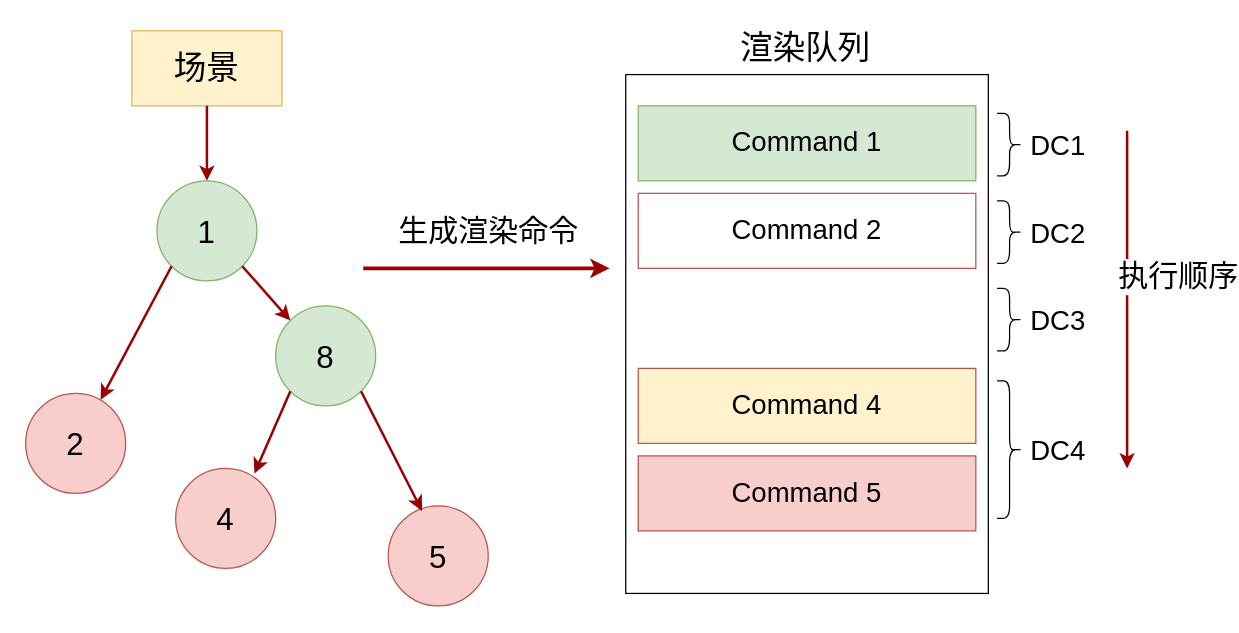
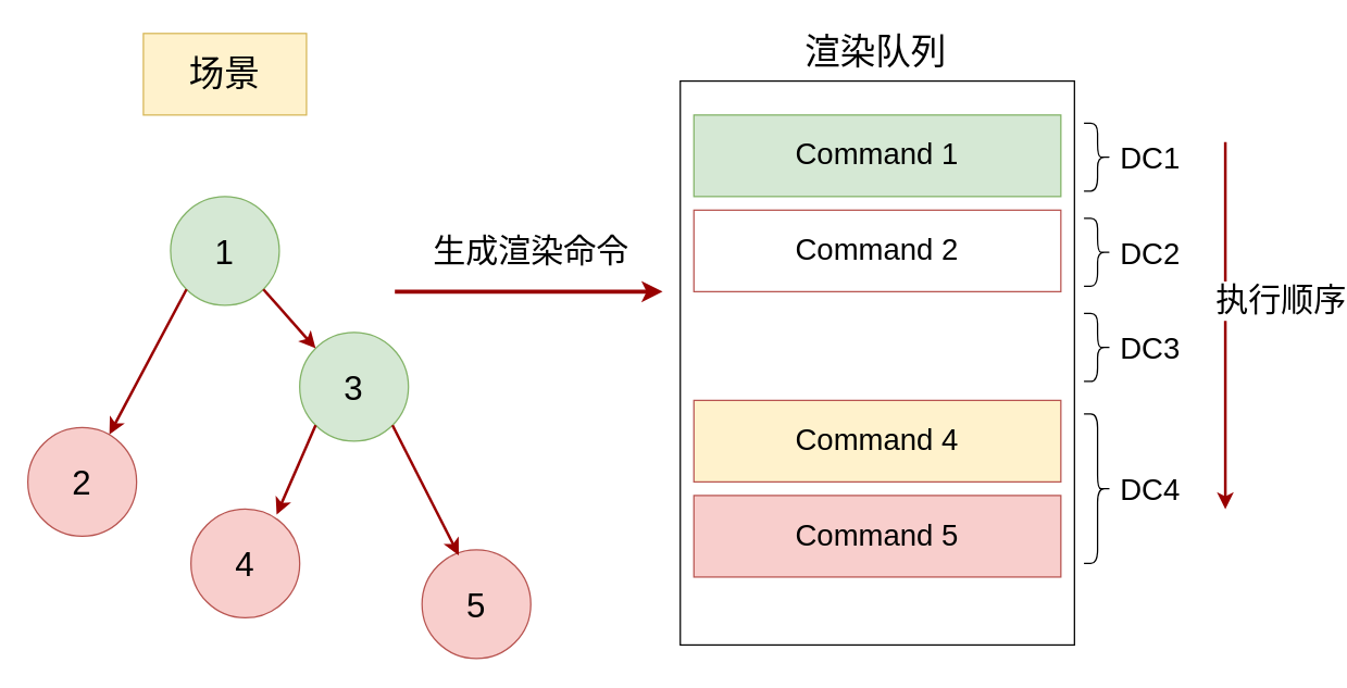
- <mxCell id="4" style="edgeStyle=none;comic=0;orthogonalLoop=1;jettySize=auto;html=1;exitX=0.5;exitY=1;exitDx=0;exitDy=0;strokeColor=#990000;strokeWidth=2;fontColor=#000000;fontSize=14;entryX=0.5;entryY=0;entryDx=0;entryDy=0;" edge="1" parent="1" source="2" target="3"><mxGeometry relative="1" as="geometry"><mxPoint x="167.5" y="94" as="sourcePoint" /><mxPoint x="167.5" y="300" as="targetPoint" /></mxGeometry></mxCell>
- <mxCell id="7" value="&lt;font style=&quot;font-size: 25px&quot;&gt;8&lt;/font&gt;" style="ellipse;whiteSpace=wrap;html=1;aspect=fixed;fillColor=#d5e8d4;strokeColor=#82b366;" vertex="1" parent="1"><mxGeometry x="220" y="244" width="80" height="80" as="geometry" /></mxCell>
+ <mxCell id="7" value="&lt;font style=&quot;font-size: 25px&quot;&gt;3&lt;/font&gt;" style="ellipse;whiteSpace=wrap;html=1;aspect=fixed;fillColor=#d5e8d4;strokeColor=#82b366;" vertex="1" parent="1"><mxGeometry x="220" y="244" width="80" height="80" as="geometry" /></mxCell>
